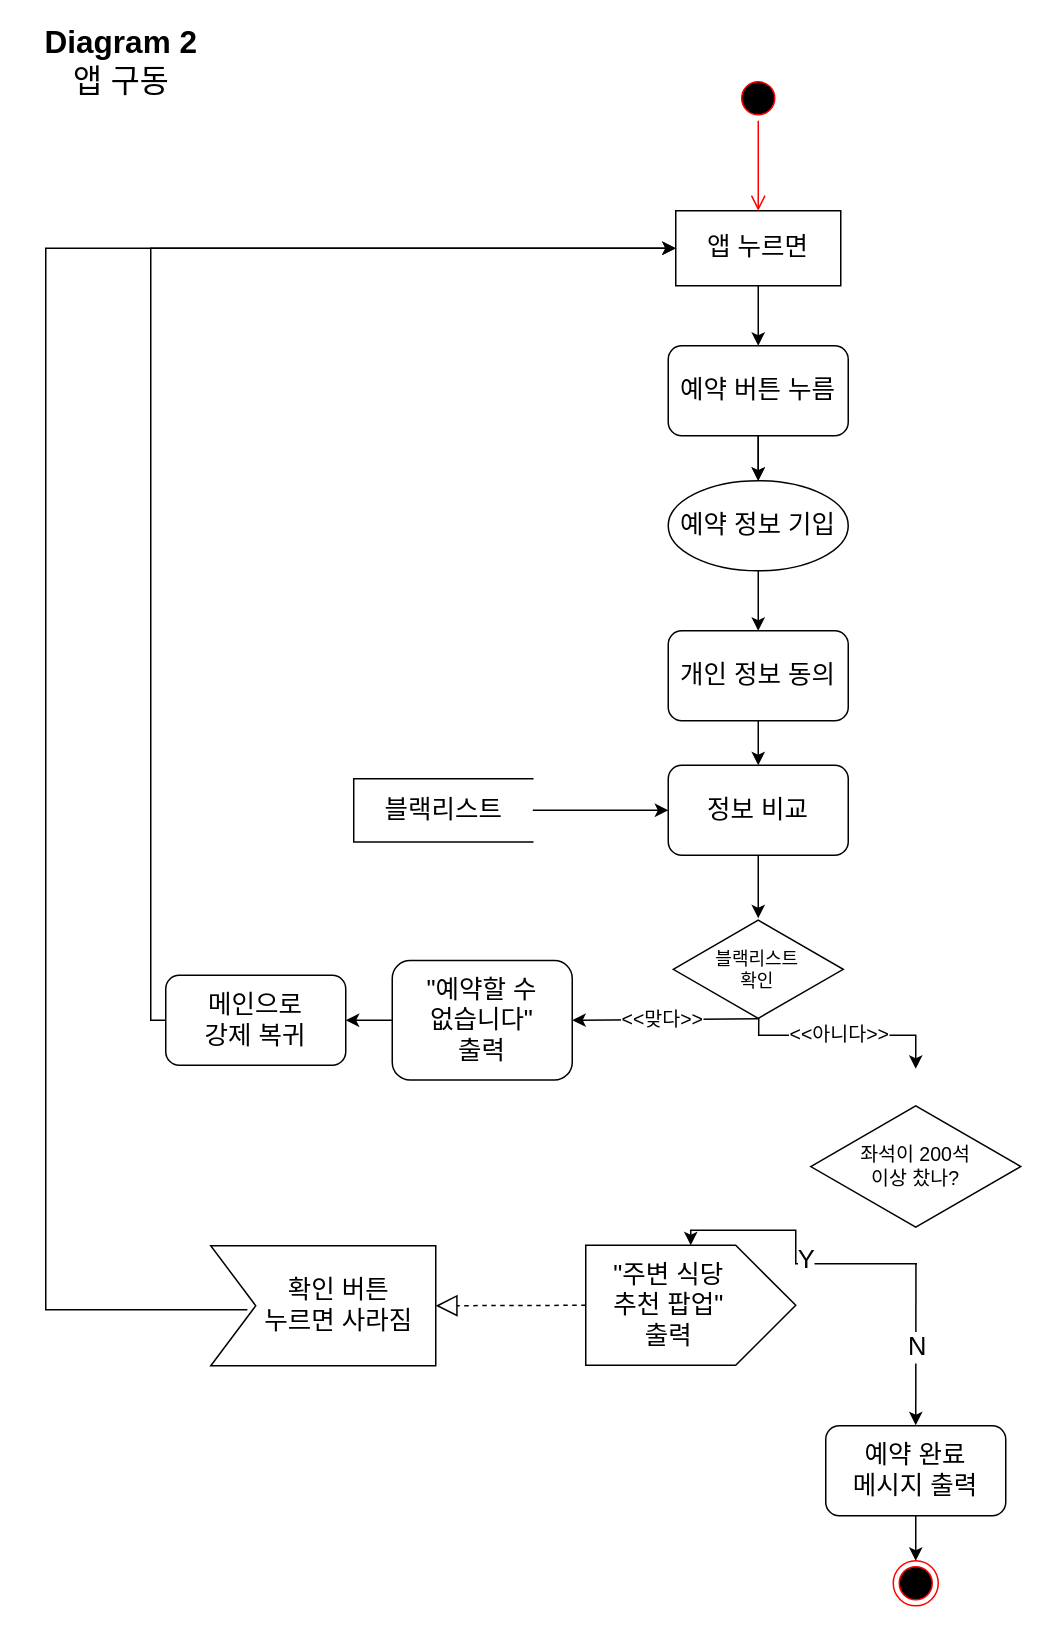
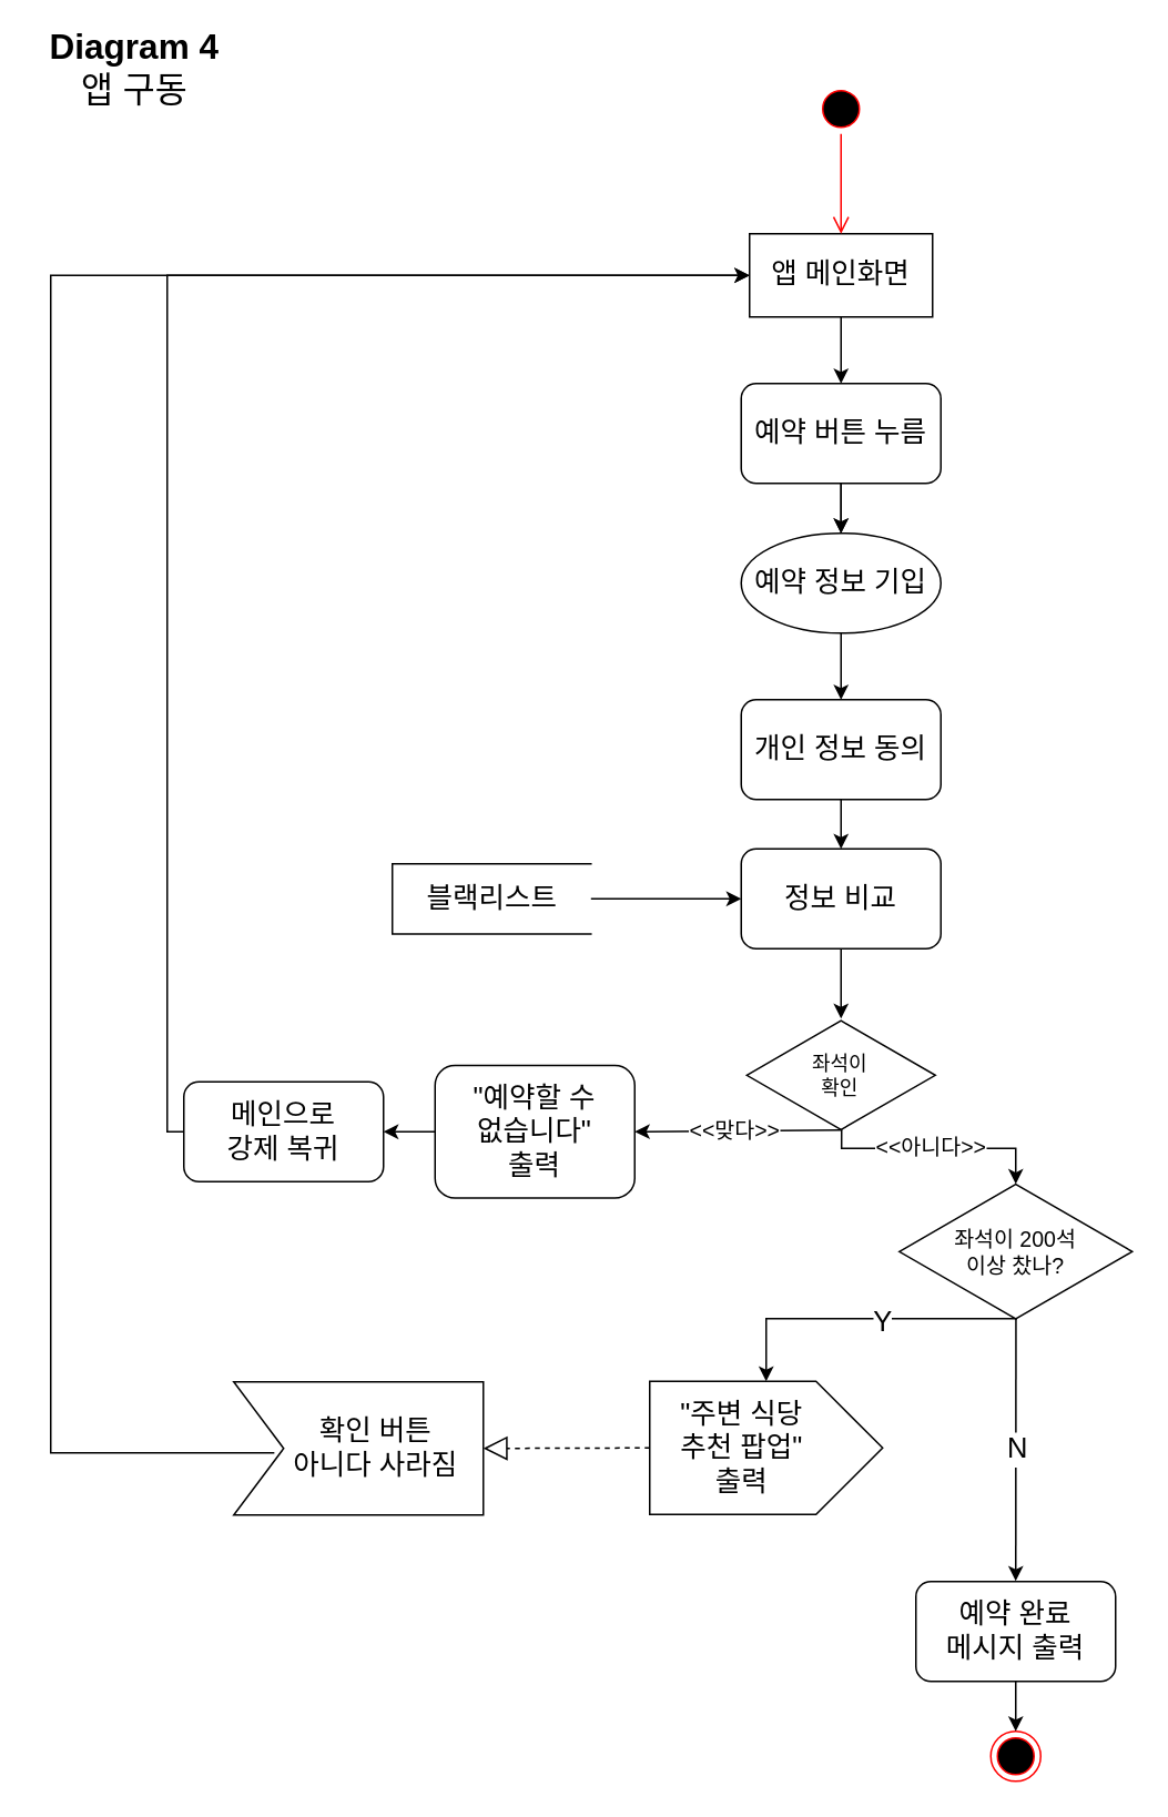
- <mxCell id="2" value="&lt;font style=&quot;font-size: 21px&quot;&gt;&lt;b&gt;Diagram 2&lt;/b&gt;&lt;br&gt;앱 구동&lt;br&gt;&lt;/font&gt;" style="text;html=1;align=center;verticalAlign=middle;resizable=0;points=[];autosize=1;strokeColor=none;fillColor=none;fontSize=13;" parent="1" vertex="1"><mxGeometry x="20" y="20" width="120" height="40" as="geometry" /></mxCell>
+ <mxCell id="2" value="&lt;font style=&quot;font-size: 21px&quot;&gt;&lt;b&gt;Diagram 4&lt;/b&gt;&lt;br&gt;앱 구동&lt;br&gt;&lt;/font&gt;" style="text;html=1;align=center;verticalAlign=middle;resizable=0;points=[];autosize=1;strokeColor=none;fillColor=none;fontSize=13;" parent="1" vertex="1"><mxGeometry x="20" y="20" width="120" height="40" as="geometry" /></mxCell>
- <mxCell id="3" value="앱 누르면" style="rounded=0;whiteSpace=wrap;html=1;fontSize=17;" parent="1" vertex="1"><mxGeometry x="450" y="140" width="110" height="50" as="geometry" /></mxCell>
+ <mxCell id="3" value="앱 메인화면" style="rounded=0;whiteSpace=wrap;html=1;fontSize=17;" parent="1" vertex="1"><mxGeometry x="450" y="140" width="110" height="50" as="geometry" /></mxCell>
- <mxCell id="10" value="&lt;div style=&quot;font-size: 12px;&quot;&gt;블랙리스트&lt;/div&gt;&lt;div style=&quot;font-size: 12px;&quot;&gt;확인&lt;/div&gt;" style="html=1;whiteSpace=wrap;aspect=fixed;shape=isoRectangle;fontSize=12;align=center;" parent="1" vertex="1"><mxGeometry x="448.33" y="611.69" width="113.33" height="68" as="geometry" /></mxCell>
+ <mxCell id="10" value="&lt;div style=&quot;font-size: 12px;&quot;&gt;좌석이&lt;/div&gt;&lt;div style=&quot;font-size: 12px;&quot;&gt;확인&lt;/div&gt;" style="html=1;whiteSpace=wrap;aspect=fixed;shape=isoRectangle;fontSize=12;align=center;" parent="1" vertex="1"><mxGeometry x="448.33" y="611.69" width="113.33" height="68" as="geometry" /></mxCell>
- <mxCell id="15" value="좌석이 200석&lt;br style=&quot;font-size: 13px;&quot;&gt;이상 찼나?" style="html=1;whiteSpace=wrap;aspect=fixed;shape=isoRectangle;fontSize=13;" parent="1" vertex="1"><mxGeometry x="540" y="709.69" width="140" height="135" as="geometry" /></mxCell>
+ <mxCell id="15" value="좌석이 200석&lt;br style=&quot;font-size: 13px;&quot;&gt;이상 찼나?" style="html=1;whiteSpace=wrap;aspect=fixed;shape=isoRectangle;fontSize=13;" parent="1" vertex="1"><mxGeometry x="540" y="709.69" width="140" height="84" as="geometry" /></mxCell>
- <mxCell id="27" value="확인 버튼&lt;br&gt;누르면 사라짐" style="text;html=1;align=center;verticalAlign=middle;resizable=0;points=[];autosize=1;strokeColor=none;fillColor=none;fontSize=17;" parent="1" vertex="1"><mxGeometry x="165" y="844.69" width="120" height="50" as="geometry" /></mxCell>
+ <mxCell id="27" value="확인 버튼&lt;br&gt;아니다 사라짐" style="text;html=1;align=center;verticalAlign=middle;resizable=0;points=[];autosize=1;strokeColor=none;fillColor=none;fontSize=17;" parent="1" vertex="1"><mxGeometry x="165" y="844.69" width="120" height="50" as="geometry" /></mxCell>
